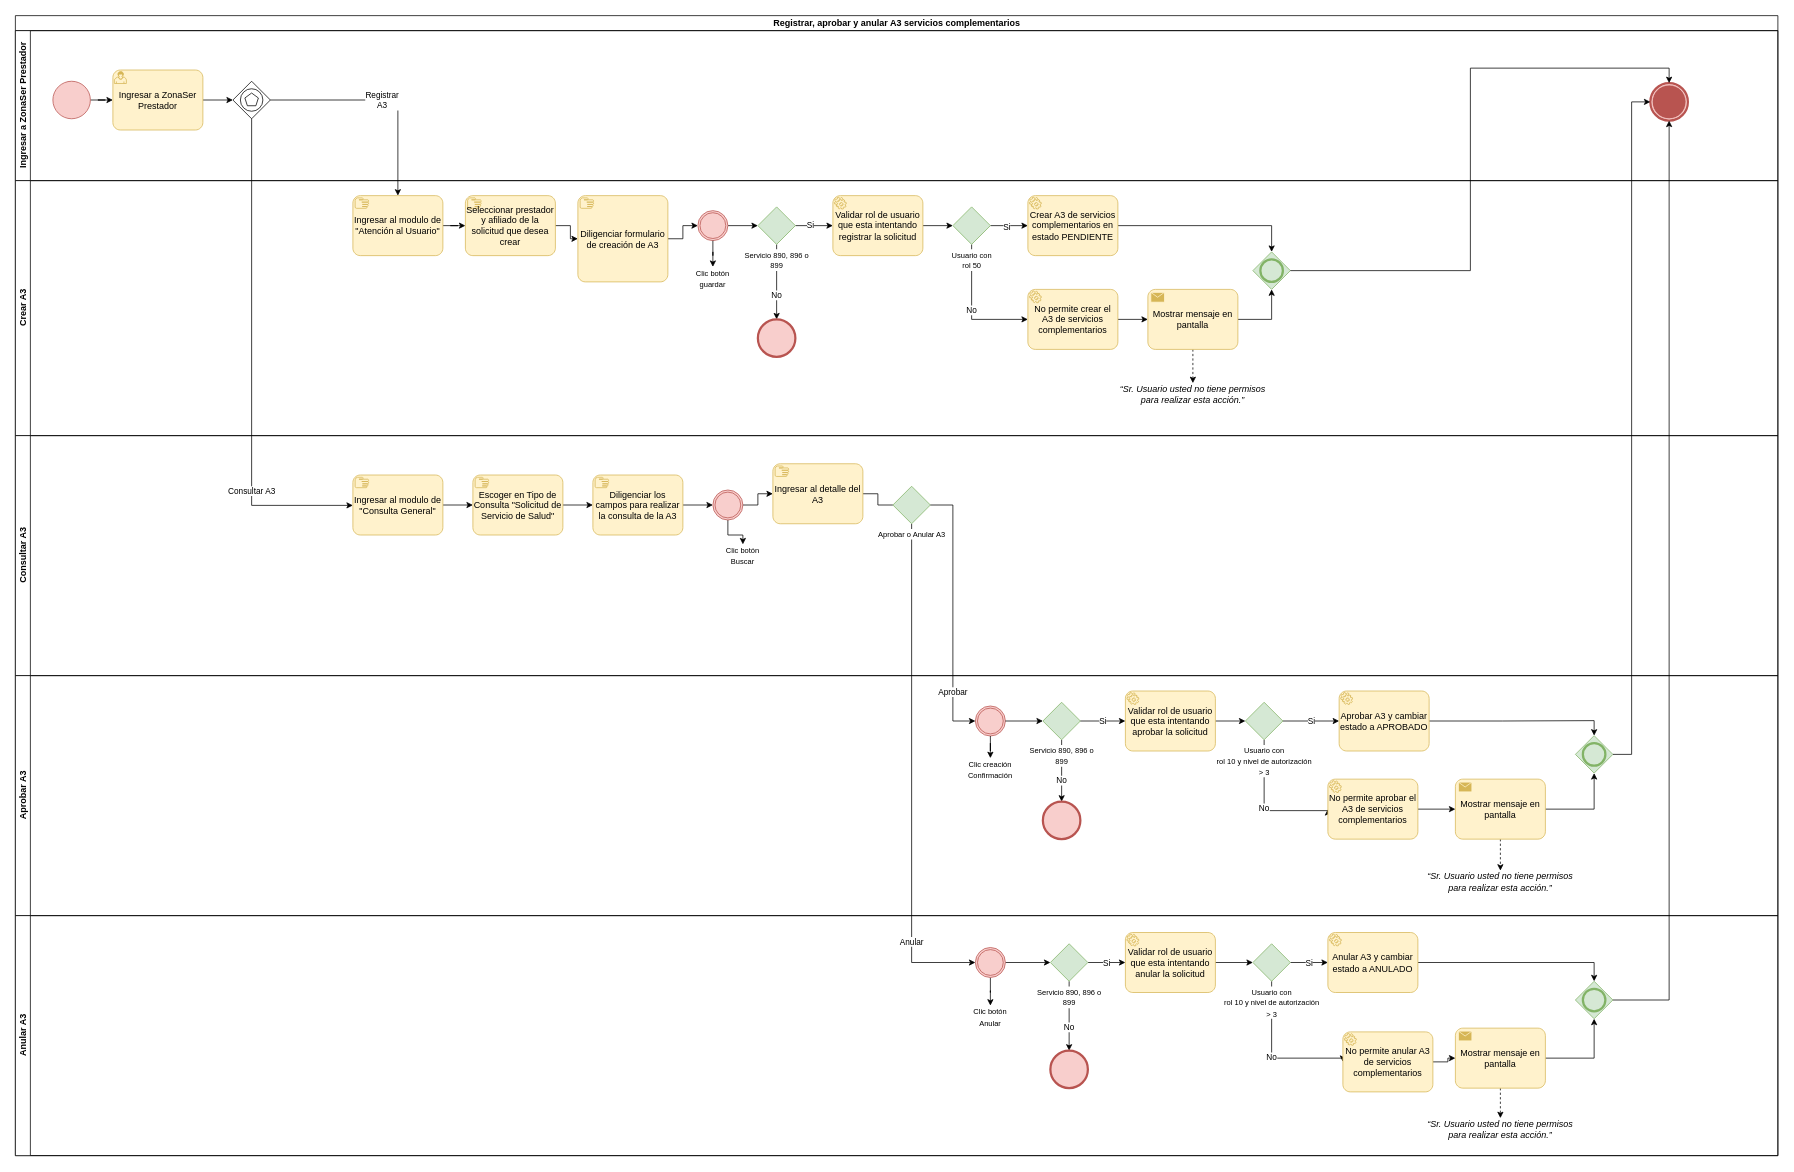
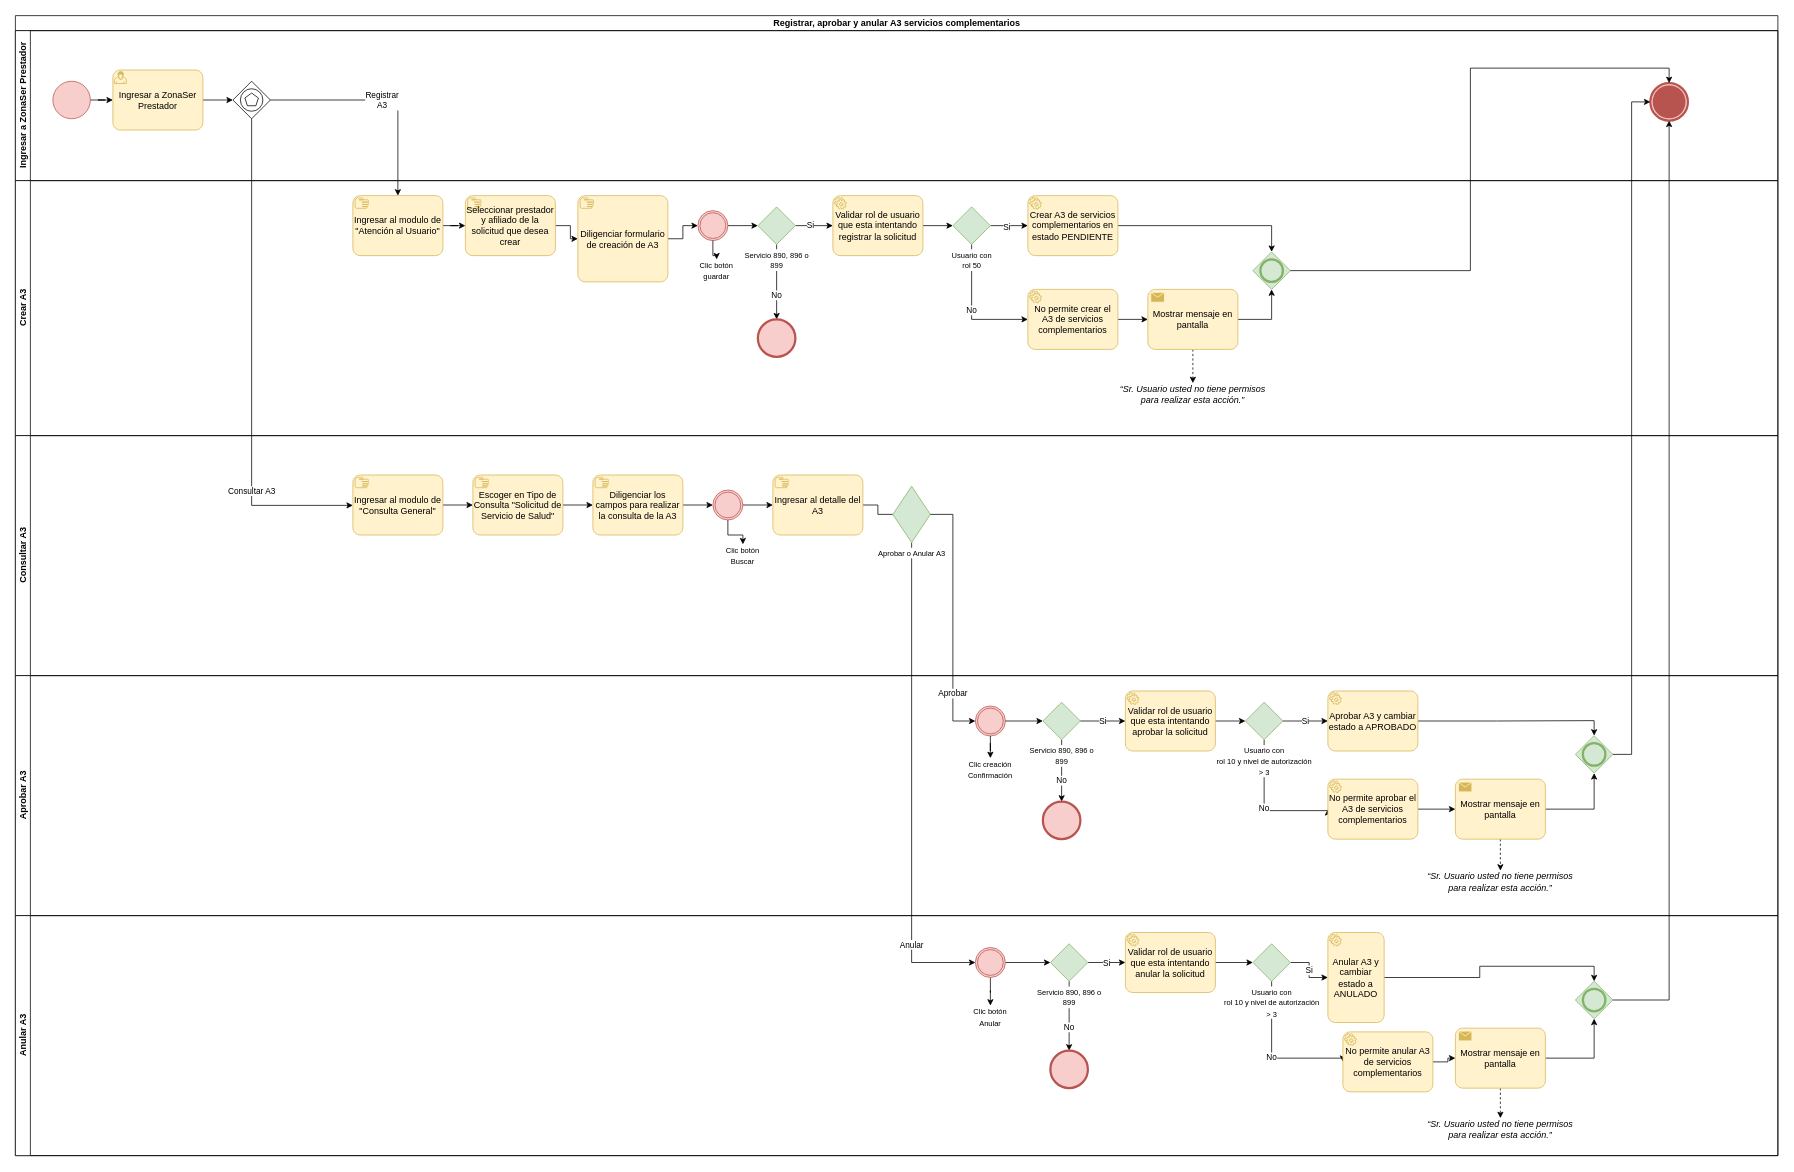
- <mxCell id="19" value="&lt;font style=&quot;font-size: 10px;&quot;&gt;Clic botón guardar&lt;/font&gt;" style="text;html=1;strokeColor=none;fillColor=none;align=center;verticalAlign=middle;whiteSpace=wrap;rounded=0;" parent="11" vertex="1"><mxGeometry x="900" y="115" width="60" height="30" as="geometry" /></mxCell>
+ <mxCell id="19" value="&lt;font style=&quot;font-size: 10px;&quot;&gt;Clic botón guardar&lt;/font&gt;" style="text;html=1;strokeColor=none;fillColor=none;align=center;verticalAlign=middle;whiteSpace=wrap;rounded=0;" parent="11" vertex="1"><mxGeometry x="905" y="105" width="60" height="30" as="geometry" /></mxCell>
- <mxCell id="53" value="Ingresar al detalle del A3" style="points=[[0.25,0,0],[0.5,0,0],[0.75,0,0],[1,0.25,0],[1,0.5,0],[1,0.75,0],[0.75,1,0],[0.5,1,0],[0.25,1,0],[0,0.75,0],[0,0.5,0],[0,0.25,0]];shape=mxgraph.bpmn.task;whiteSpace=wrap;rectStyle=rounded;size=10;html=1;container=1;expand=0;collapsible=0;taskMarker=manual;fillColor=#fff2cc;strokeColor=#d6b656;" vertex="1" parent="41"><mxGeometry x="1010" y="37.5" width="120" height="80" as="geometry" /></mxCell>
+ <mxCell id="53" value="Ingresar al detalle del A3" style="points=[[0.25,0,0],[0.5,0,0],[0.75,0,0],[1,0.25,0],[1,0.5,0],[1,0.75,0],[0.75,1,0],[0.5,1,0],[0.25,1,0],[0,0.75,0],[0,0.5,0],[0,0.25,0]];shape=mxgraph.bpmn.task;whiteSpace=wrap;rectStyle=rounded;size=10;html=1;container=1;expand=0;collapsible=0;taskMarker=manual;fillColor=#fff2cc;strokeColor=#d6b656;" vertex="1" parent="41"><mxGeometry x="1010" y="52.5" width="120" height="80" as="geometry" /></mxCell>
- <mxCell id="54" value="&lt;span style=&quot;font-size: 10px;&quot;&gt;Aprobar o Anular A3&lt;/span&gt;" style="points=[[0.25,0.25,0],[0.5,0,0],[0.75,0.25,0],[1,0.5,0],[0.75,0.75,0],[0.5,1,0],[0.25,0.75,0],[0,0.5,0]];shape=mxgraph.bpmn.gateway2;html=1;verticalLabelPosition=bottom;labelBackgroundColor=#ffffff;verticalAlign=top;align=center;perimeter=rhombusPerimeter;outlineConnect=0;outline=none;symbol=none;fillColor=#d5e8d4;strokeColor=#82b366;" vertex="1" parent="41"><mxGeometry x="1170" y="67.5" width="50" height="50" as="geometry" /></mxCell>
+ <mxCell id="54" value="&lt;span style=&quot;font-size: 10px;&quot;&gt;Aprobar o Anular A3&lt;/span&gt;" style="points=[[0.25,0.25,0],[0.5,0,0],[0.75,0.25,0],[1,0.5,0],[0.75,0.75,0],[0.5,1,0],[0.25,0.75,0],[0,0.5,0]];shape=mxgraph.bpmn.gateway2;html=1;verticalLabelPosition=bottom;labelBackgroundColor=#ffffff;verticalAlign=top;align=center;perimeter=rhombusPerimeter;outlineConnect=0;outline=none;symbol=none;fillColor=#d5e8d4;strokeColor=#82b366;" vertex="1" parent="41"><mxGeometry x="1170" y="67.5" width="50" height="75" as="geometry" /></mxCell>
- <mxCell id="80" value="Aprobar A3 y cambiar estado a APROBADO" style="points=[[0.25,0,0],[0.5,0,0],[0.75,0,0],[1,0.25,0],[1,0.5,0],[1,0.75,0],[0.75,1,0],[0.5,1,0],[0.25,1,0],[0,0.75,0],[0,0.5,0],[0,0.25,0]];shape=mxgraph.bpmn.task;whiteSpace=wrap;rectStyle=rounded;size=10;html=1;container=1;expand=0;collapsible=0;taskMarker=service;fillColor=#fff2cc;strokeColor=#d6b656;" vertex="1" parent="57"><mxGeometry x="1765" y="20.5" width="120" height="80" as="geometry" /></mxCell>
+ <mxCell id="80" value="Aprobar A3 y cambiar estado a APROBADO" style="points=[[0.25,0,0],[0.5,0,0],[0.75,0,0],[1,0.25,0],[1,0.5,0],[1,0.75,0],[0.75,1,0],[0.5,1,0],[0.25,1,0],[0,0.75,0],[0,0.5,0],[0,0.25,0]];shape=mxgraph.bpmn.task;whiteSpace=wrap;rectStyle=rounded;size=10;html=1;container=1;expand=0;collapsible=0;taskMarker=service;fillColor=#fff2cc;strokeColor=#d6b656;" vertex="1" parent="57"><mxGeometry x="1750" y="20.5" width="120" height="80" as="geometry" /></mxCell>
- <mxCell id="96" value="Anular A3 y cambiar estado a ANULADO" style="points=[[0.25,0,0],[0.5,0,0],[0.75,0,0],[1,0.25,0],[1,0.5,0],[1,0.75,0],[0.75,1,0],[0.5,1,0],[0.25,1,0],[0,0.75,0],[0,0.5,0],[0,0.25,0]];shape=mxgraph.bpmn.task;whiteSpace=wrap;rectStyle=rounded;size=10;html=1;container=1;expand=0;collapsible=0;taskMarker=service;fillColor=#fff2cc;strokeColor=#d6b656;" vertex="1" parent="81"><mxGeometry x="1750" y="22.5" width="120" height="80" as="geometry" /></mxCell>
+ <mxCell id="96" value="Anular A3 y cambiar estado a ANULADO" style="points=[[0.25,0,0],[0.5,0,0],[0.75,0,0],[1,0.25,0],[1,0.5,0],[1,0.75,0],[0.75,1,0],[0.5,1,0],[0.25,1,0],[0,0.75,0],[0,0.5,0],[0,0.25,0]];shape=mxgraph.bpmn.task;whiteSpace=wrap;rectStyle=rounded;size=10;html=1;container=1;expand=0;collapsible=0;taskMarker=service;fillColor=#fff2cc;strokeColor=#d6b656;" vertex="1" parent="81"><mxGeometry x="1750" y="22.5" width="75" height="120" as="geometry" /></mxCell>
